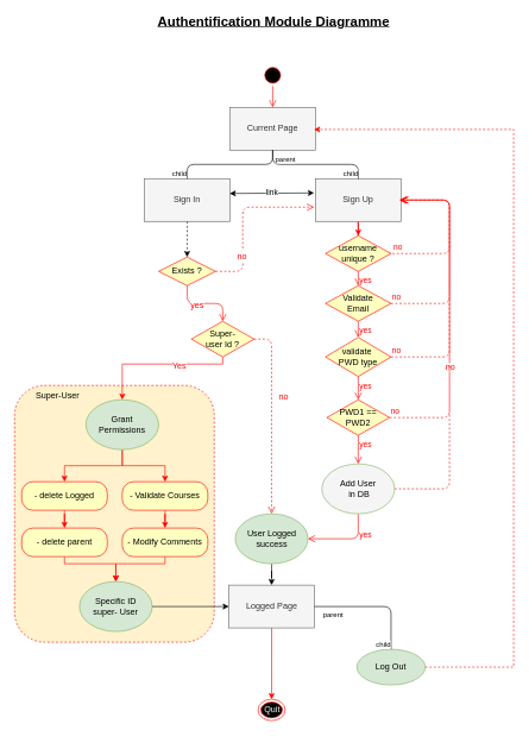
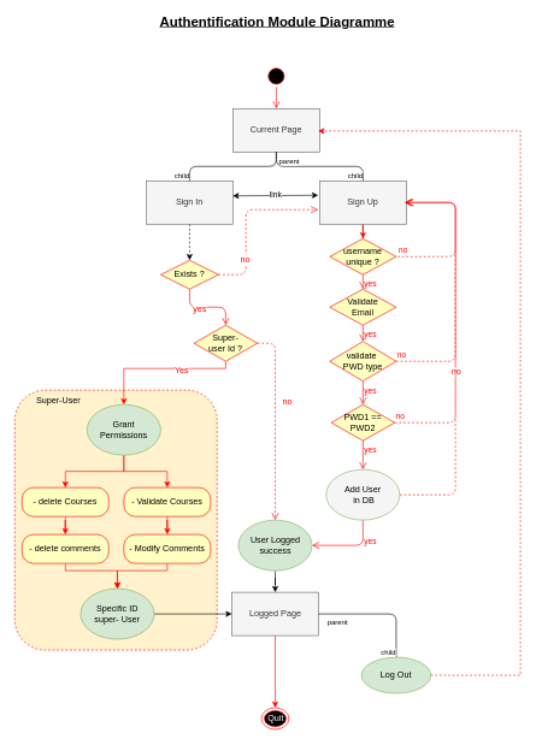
- <mxCell id="42" value="no" style="edgeStyle=orthogonalEdgeStyle;html=1;align=left;verticalAlign=bottom;endArrow=open;endSize=8;strokeColor=#ff0000;dashed=1;fontColor=#FF0000;exitX=1;exitY=0.5;exitDx=0;exitDy=0;" edge="1" source="41" parent="1" target="9"><mxGeometry x="-1" relative="1" as="geometry"><mxPoint x="570" y="280" as="targetPoint" /><Array as="points"><mxPoint x="630" y="425" /><mxPoint x="630" y="280" /></Array></mxGeometry></mxCell>
- <mxCell id="57" value="- delete Logged" style="rounded=1;whiteSpace=wrap;html=1;arcSize=40;fontColor=#000000;fillColor=#ffffc0;strokeColor=#ff0000;" vertex="1" parent="1"><mxGeometry x="30" y="675" width="120" height="40" as="geometry" /></mxCell>
+ <mxCell id="57" value="- delete Courses" style="rounded=1;whiteSpace=wrap;html=1;arcSize=40;fontColor=#000000;fillColor=#ffffc0;strokeColor=#ff0000;" vertex="1" parent="1"><mxGeometry x="30" y="675" width="120" height="40" as="geometry" /></mxCell>
- <mxCell id="59" value="- delete parent" style="rounded=1;whiteSpace=wrap;html=1;arcSize=40;fontColor=#000000;fillColor=#ffffc0;strokeColor=#ff0000;" vertex="1" parent="1"><mxGeometry x="30" y="740" width="120" height="40" as="geometry" /></mxCell>
+ <mxCell id="59" value="- delete comments" style="rounded=1;whiteSpace=wrap;html=1;arcSize=40;fontColor=#000000;fillColor=#ffffc0;strokeColor=#ff0000;" vertex="1" parent="1"><mxGeometry x="30" y="740" width="120" height="40" as="geometry" /></mxCell>
